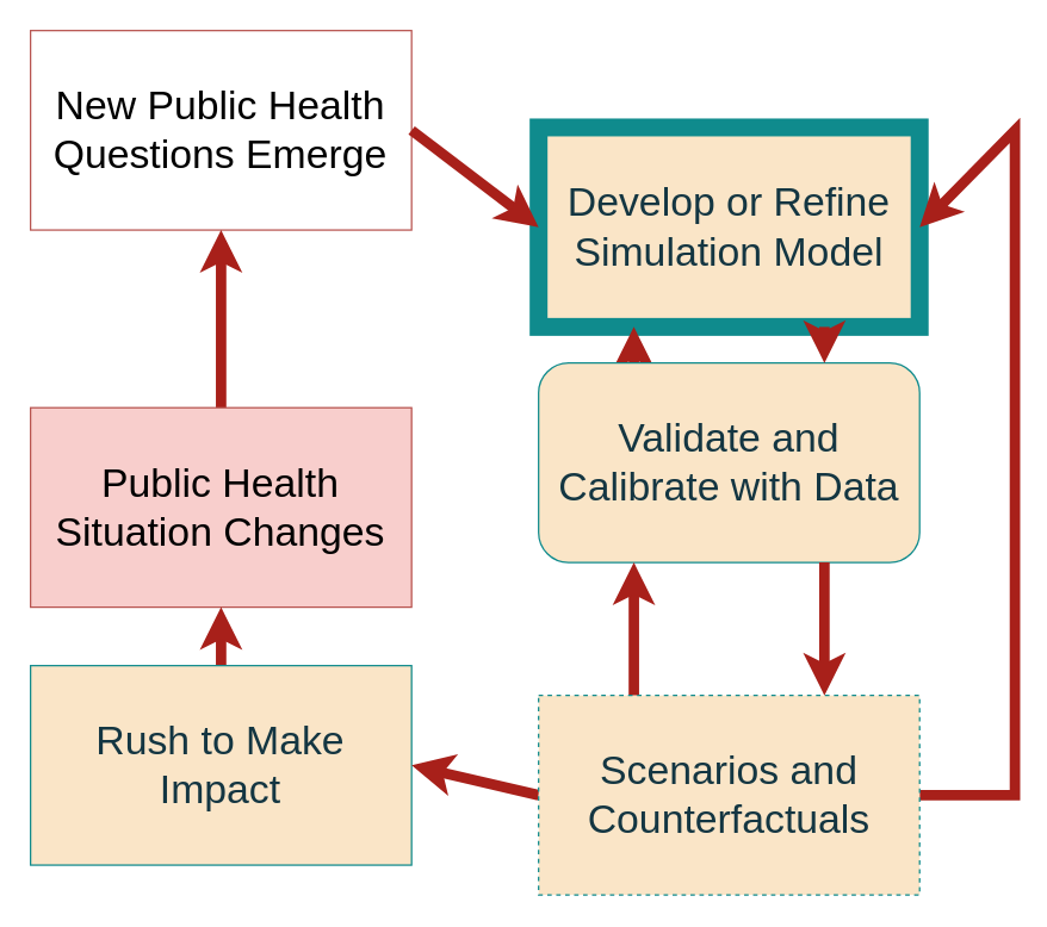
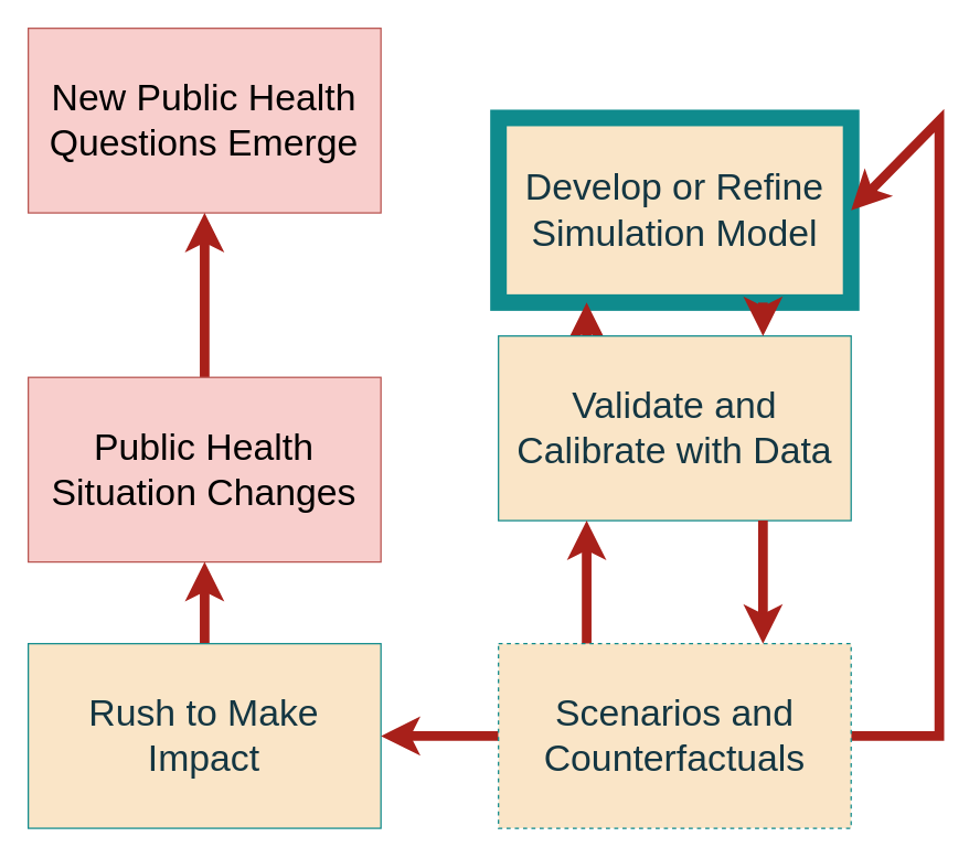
- <mxCell id="2" value="New Public Health Questions Emerge" style="rounded=0;whiteSpace=wrap;html=1;strokeColor=#b85450;fillColor=#ffffff;fontSize=27;" vertex="1" parent="1"><mxGeometry width="255.484" height="133.846" as="geometry" x="20" y="20" /></mxCell>
+ <mxCell id="2" value="New Public Health Questions Emerge" style="rounded=0;whiteSpace=wrap;html=1;strokeColor=#b85450;fillColor=#f8cecc;fontSize=27;" vertex="1" parent="1"><mxGeometry width="255.484" height="133.846" as="geometry" x="20" y="20" /></mxCell>
- <mxCell id="6" style="rounded=0;orthogonalLoop=1;jettySize=auto;html=1;exitX=1;exitY=0.5;exitDx=0;exitDy=0;entryX=0;entryY=0.5;entryDx=0;entryDy=0;strokeColor=#A8201A;fontColor=#143642;fillColor=#FAE5C7;strokeWidth=7;fontSize=27;" edge="1" parent="1" source="2" target="5"><mxGeometry relative="1" as="geometry" /></mxCell>
- <mxCell id="8" value="Validate and &lt;br style=&quot;font-size: 27px;&quot;&gt;Calibrate with Data" style="whiteSpace=wrap;html=1;strokeColor=#0F8B8D;fontColor=#143642;fillColor=#FAE5C7;fontSize=27;rounded=1;" vertex="1" parent="1"><mxGeometry x="360.645" y="243.077" width="255.484" height="133.846" as="geometry" /></mxCell>
+ <mxCell id="8" value="Validate and &lt;br style=&quot;font-size: 27px;&quot;&gt;Calibrate with Data" style="rounded=0;whiteSpace=wrap;html=1;strokeColor=#0F8B8D;fontColor=#143642;fillColor=#FAE5C7;fontSize=27;" vertex="1" parent="1"><mxGeometry x="360.645" y="243.077" width="255.484" height="133.846" as="geometry" /></mxCell>
- <mxCell id="11" value="Rush to Make&lt;br style=&quot;font-size: 27px;&quot;&gt;Impact" style="rounded=0;whiteSpace=wrap;html=1;strokeColor=#0F8B8D;fontColor=#143642;fillColor=#FAE5C7;fontSize=27;" vertex="1" parent="1"><mxGeometry x="20" y="446.154" width="255.484" height="133.846" as="geometry" /></mxCell>
+ <mxCell id="11" value="Rush to Make&lt;br style=&quot;font-size: 27px;&quot;&gt;Impact" style="rounded=0;whiteSpace=wrap;html=1;strokeColor=#0F8B8D;fontColor=#143642;fillColor=#FAE5C7;fontSize=27;" vertex="1" parent="1"><mxGeometry y="466.154" width="255.484" height="133.846" as="geometry" x="20" /></mxCell>
